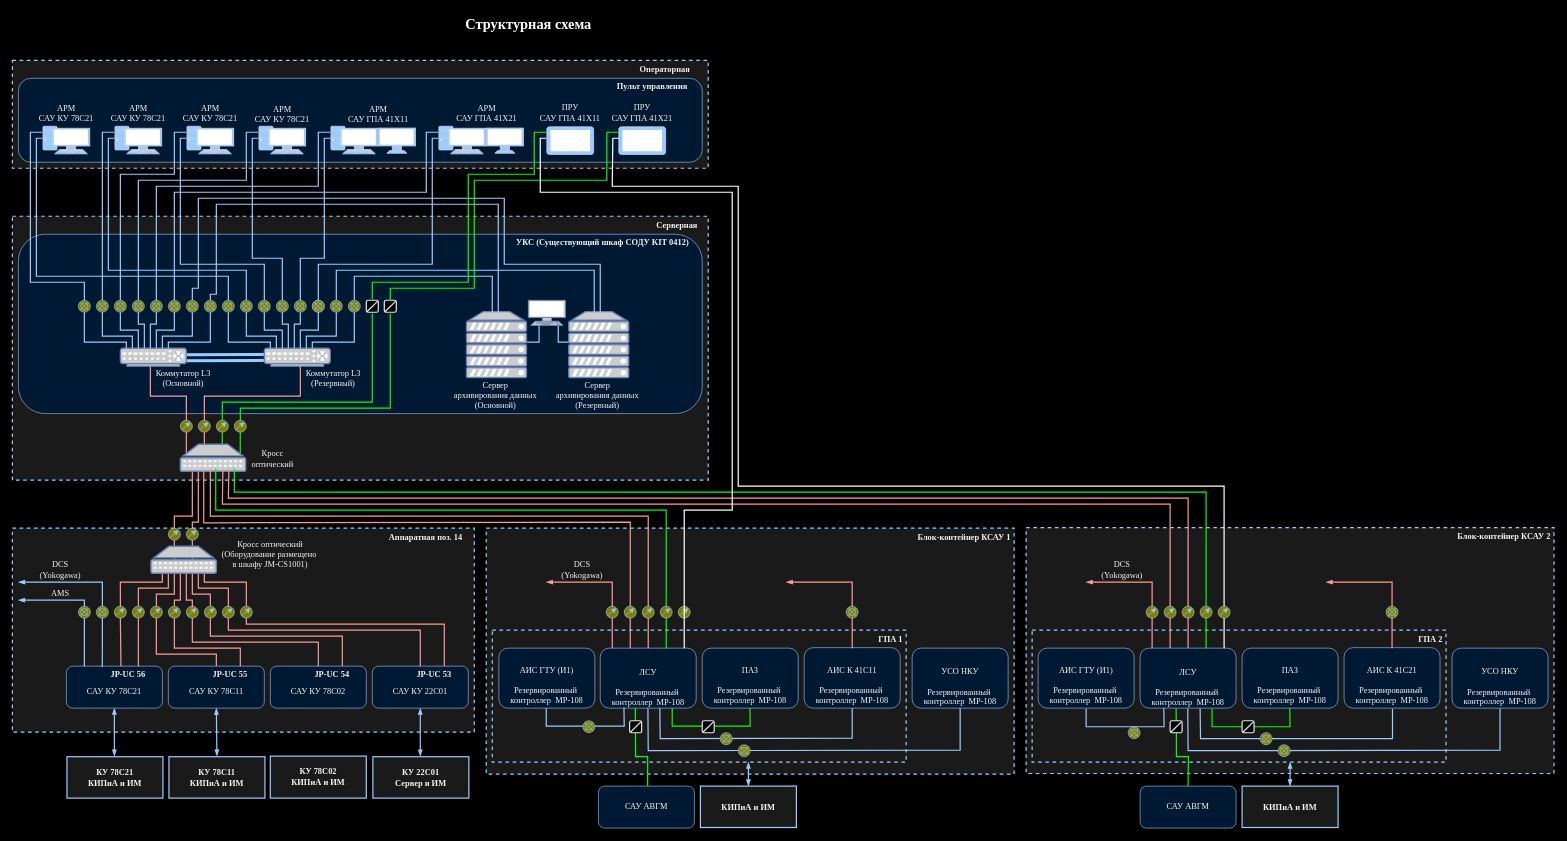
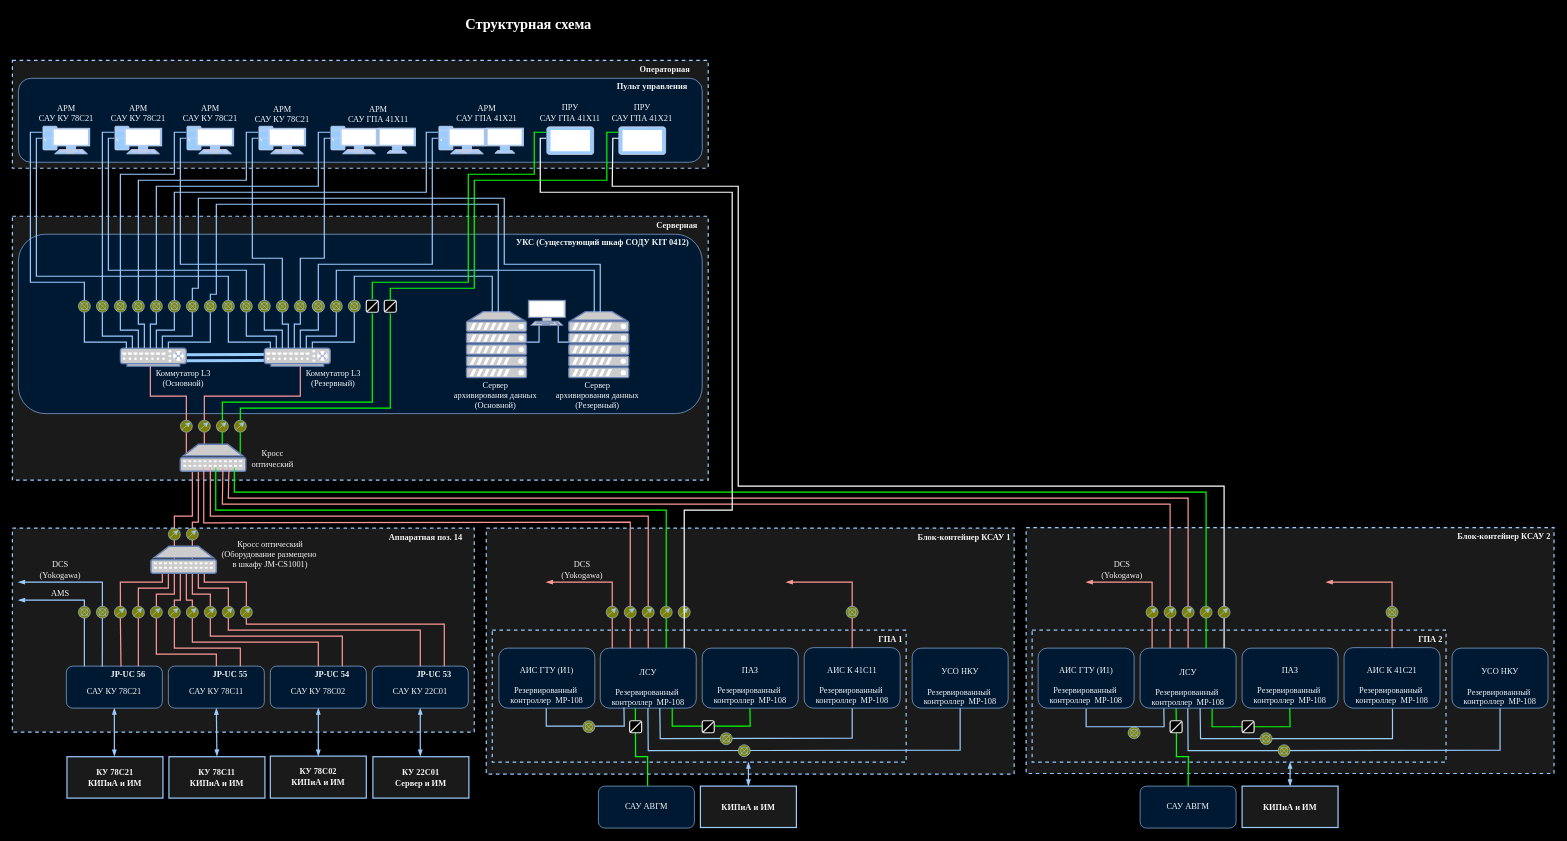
+ <mxCell id="156" value="" style="endArrow=blockThin;startArrow=blockThin;html=1;rounded=1;strokeWidth=2;verticalAlign=middle;labelBorderColor=none;elbow=vertical;strokeColor=#99CCFF;startFill=1;endFill=1;entryX=0.5;entryY=1;entryDx=0;entryDy=0;exitX=0.5;exitY=0;exitDx=0;exitDy=0;" edge="1" parent="150" source="153" target="169"><mxGeometry width="50" height="50" relative="1" as="geometry"><mxPoint x="531" y="1251" as="sourcePoint" /><mxPoint x="530" y="1190" as="targetPoint" /></mxGeometry></mxCell>
